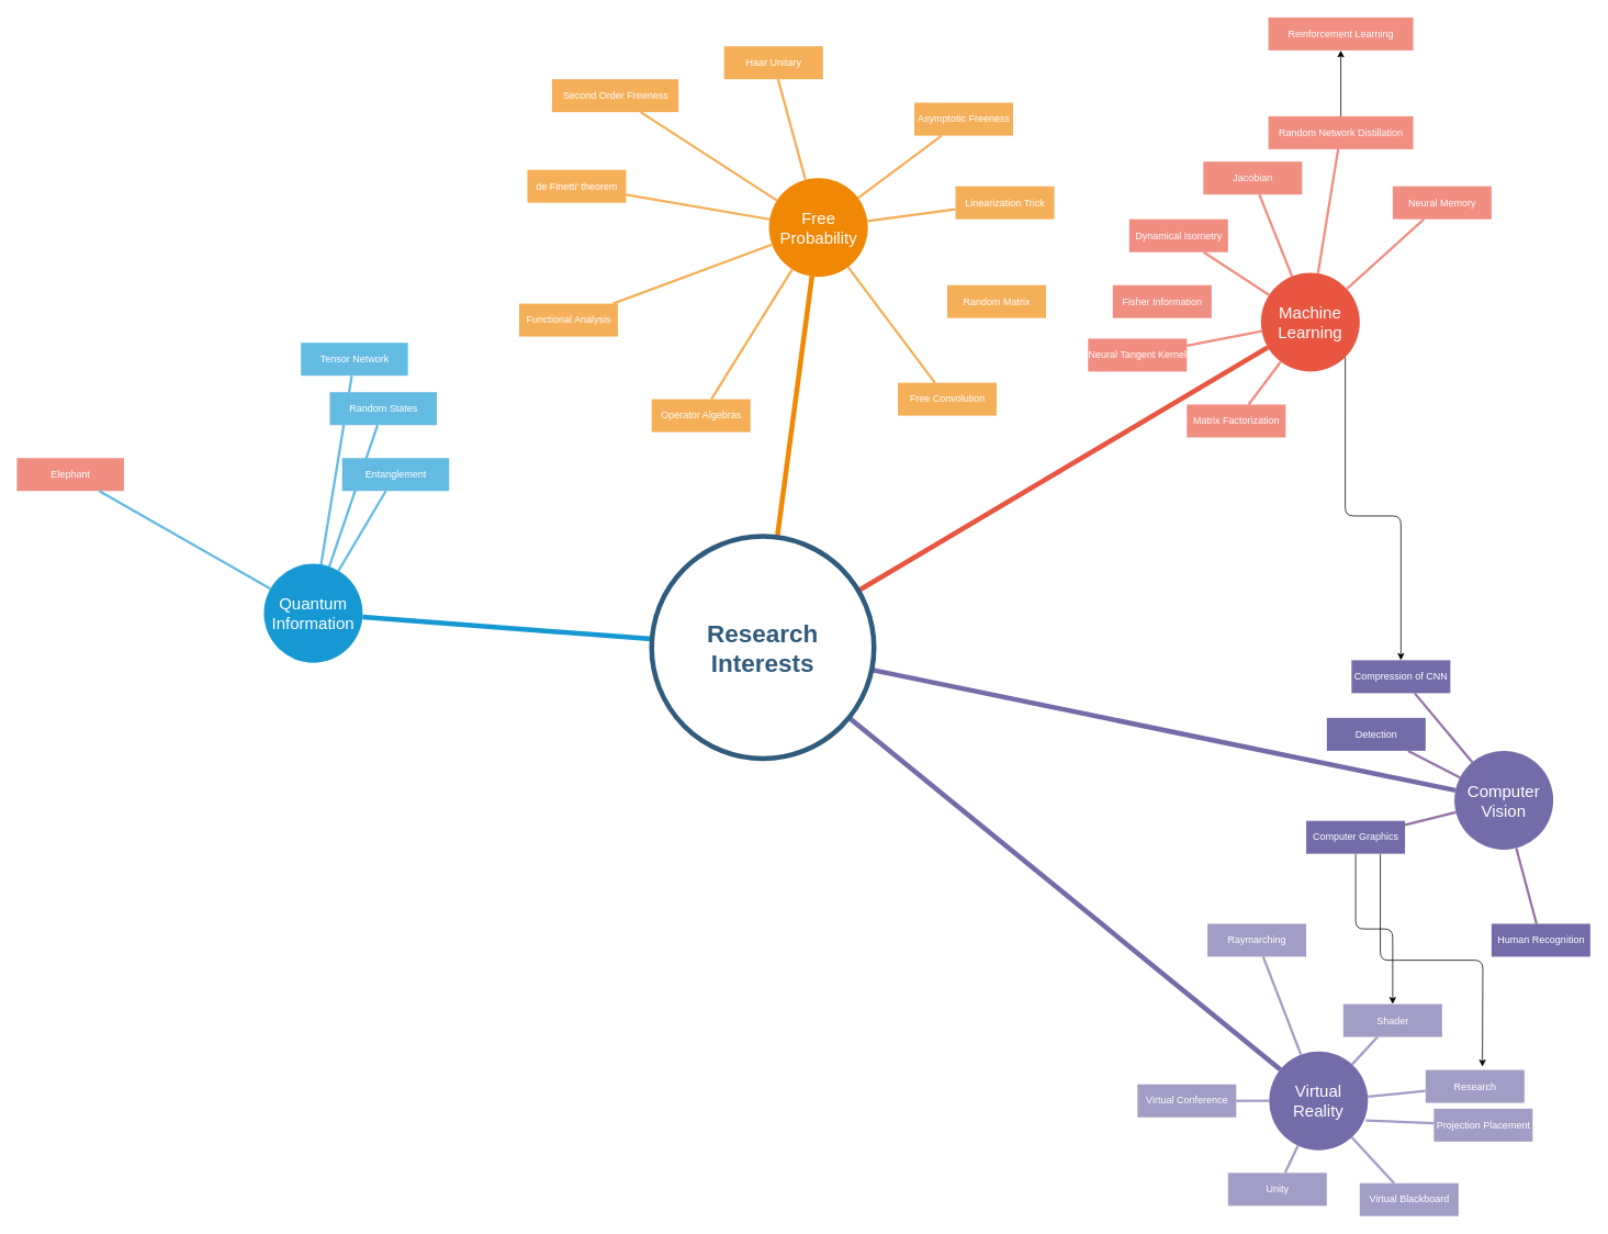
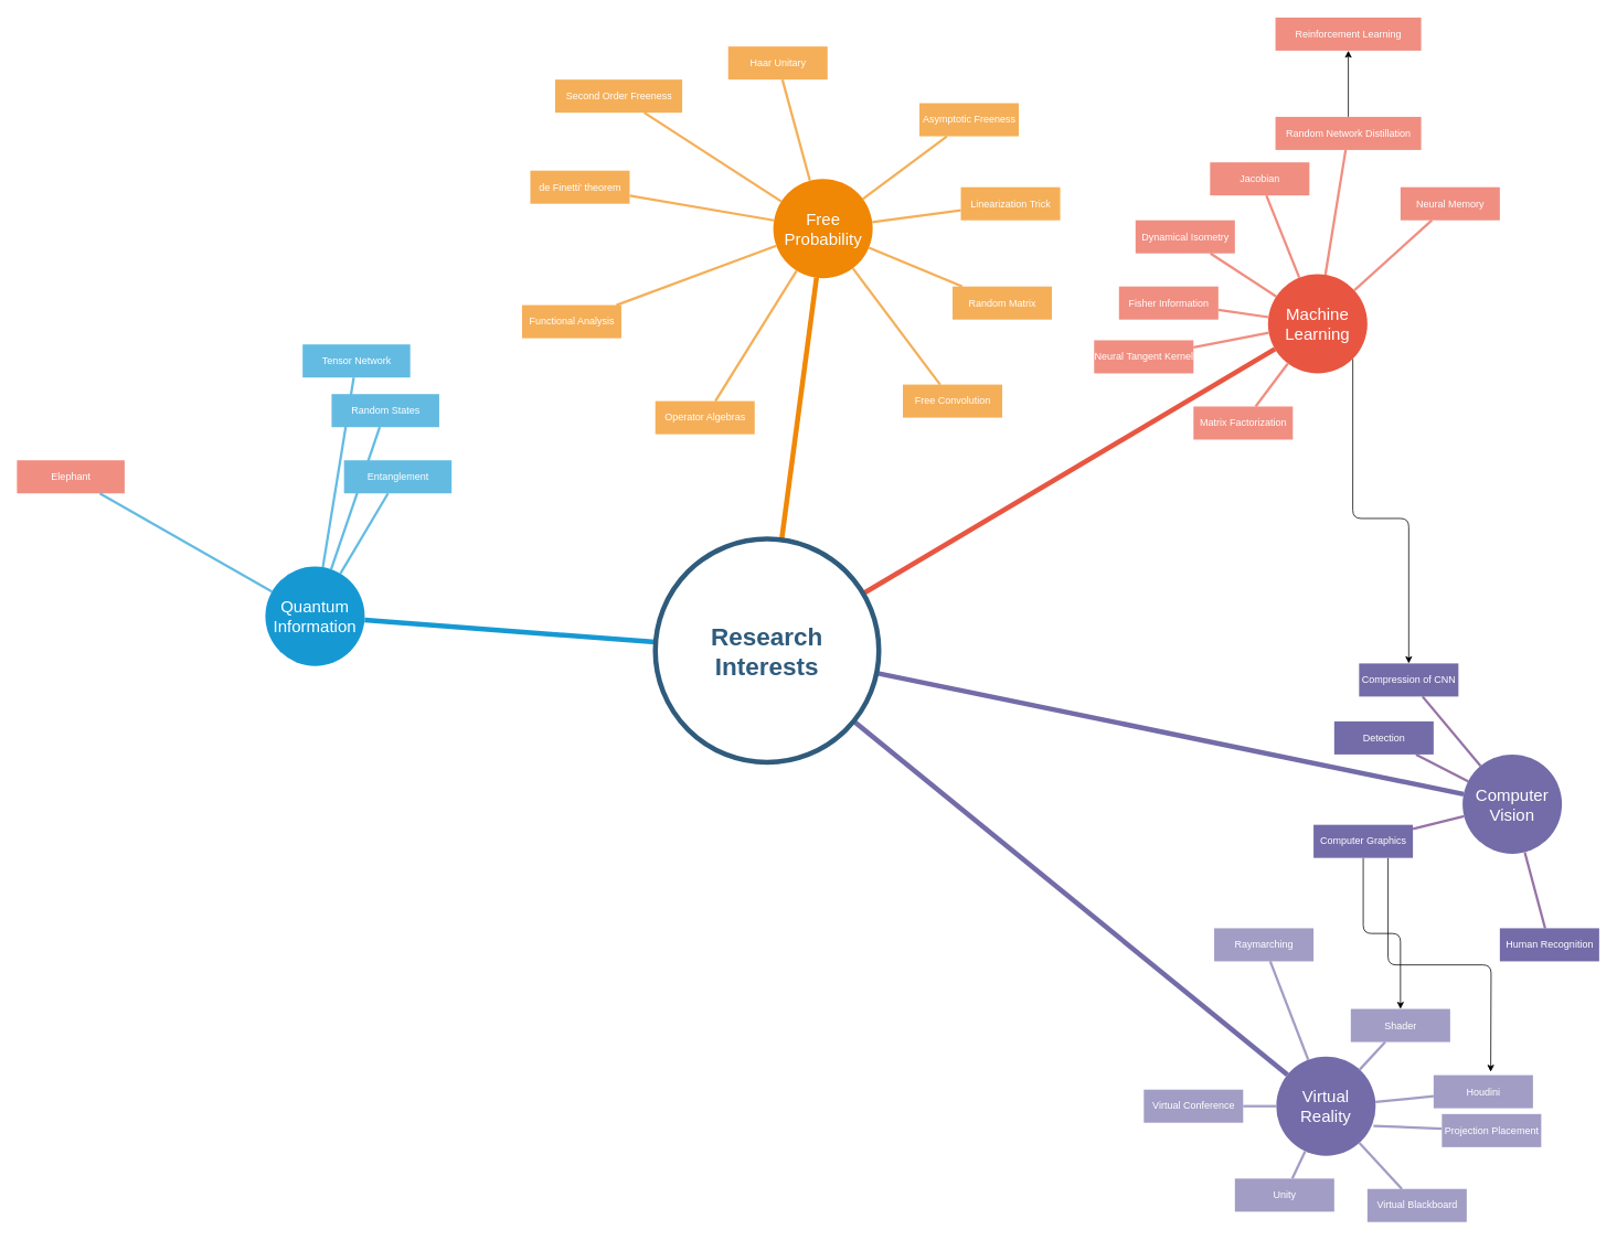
+ <mxCell id="37" value="" style="edgeStyle=none;endArrow=none;strokeWidth=3;strokeColor=#F5AF58;html=1;" parent="1" source="3" target="28" edge="1"><mxGeometry x="3.5" y="21.5" width="100" height="100" as="geometry"><mxPoint x="-166.5" y="95.5" as="sourcePoint" /><mxPoint x="-66.5" y="-4.5" as="targetPoint" /></mxGeometry></mxCell>
+ <mxCell id="49" value="" style="edgeStyle=none;endArrow=none;strokeWidth=3;strokeColor=#F08E81;html=1;" parent="1" source="5" target="41" edge="1"><mxGeometry x="31" y="106.5" width="100" height="100" as="geometry"><mxPoint x="-139" y="180.5" as="sourcePoint" /><mxPoint x="-39" y="80.5" as="targetPoint" /></mxGeometry></mxCell>
- <mxCell id="67" value="Research" style="fillColor=#a29dc5;strokeColor=none;strokeWidth=3;shadow=0;html=1;fontColor=#FFFFFF;" parent="1" vertex="1"><mxGeometry x="1731" y="1298.5" width="120" height="40" as="geometry" /></mxCell>
+ <mxCell id="67" value="Houdini" style="fillColor=#a29dc5;strokeColor=none;strokeWidth=3;shadow=0;html=1;fontColor=#FFFFFF;" parent="1" vertex="1"><mxGeometry x="1731" y="1298.5" width="120" height="40" as="geometry" /></mxCell>
